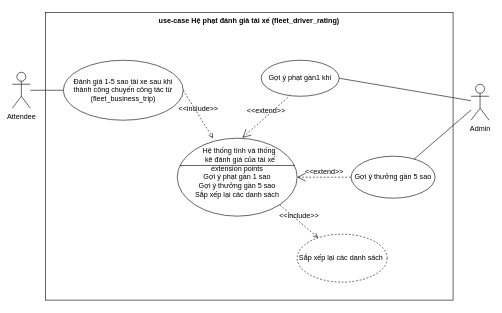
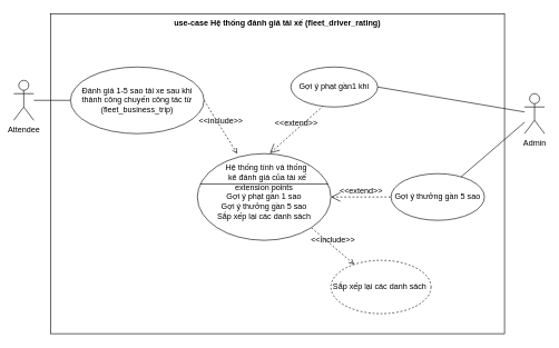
- <mxCell id="2" value="use-case Hệ phạt đánh giá tài xế (fleet_driver_rating)" style="shape=rect;html=1;verticalAlign=top;fontStyle=1;whiteSpace=wrap;align=center;movable=1;resizable=1;rotatable=1;deletable=1;editable=1;connectable=1;" parent="1" vertex="1"><mxGeometry x="75" y="20" width="680" height="480" as="geometry" /></mxCell>
+ <mxCell id="2" value="use-case Hệ thống đánh giá tài xế (fleet_driver_rating)" style="shape=rect;html=1;verticalAlign=top;fontStyle=1;whiteSpace=wrap;align=center;movable=1;resizable=1;rotatable=1;deletable=1;editable=1;connectable=1;" parent="1" vertex="1"><mxGeometry x="75" y="20" width="680" height="480" as="geometry" /></mxCell>
